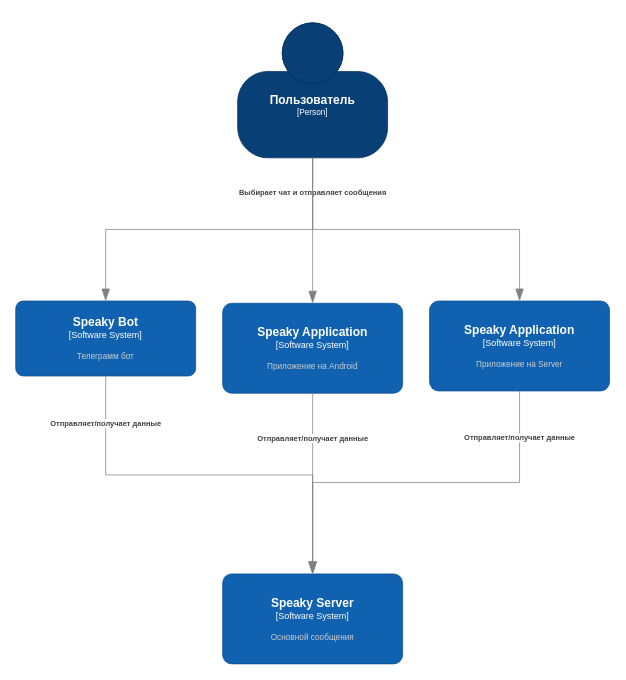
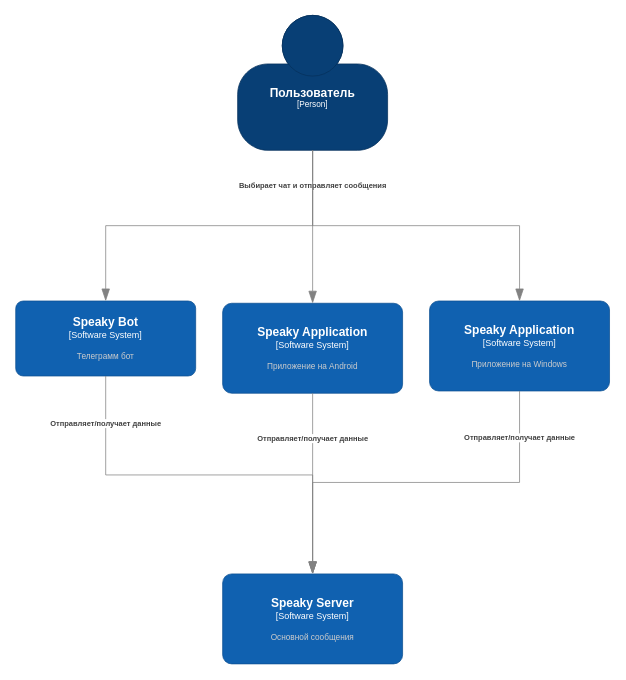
- <mxCell id="2" value="&lt;font style=&quot;font-size: 16px&quot;&gt;&lt;b&gt;Пользователь&lt;/b&gt;&lt;/font&gt;&lt;div&gt;[Person]&lt;/div&gt;&lt;br&gt;&lt;div&gt;&lt;font style=&quot;font-size: 11px&quot;&gt;&lt;font color=&quot;#cccccc&quot;&gt;&#10;&lt;/font&gt;&lt;/div&gt;" style="html=1;fontSize=11;dashed=0;whiteSpace=wrap;fillColor=#083F75;strokeColor=#06315C;fontColor=#ffffff;shape=mxgraph.c4.person2;align=center;metaEdit=1;points=[[0.5,0,0],[1,0.5,0],[1,0.75,0],[0.75,1,0],[0.5,1,0],[0.25,1,0],[0,0.75,0],[0,0.5,0]];resizable=0;" vertex="1" parent="1"><mxGeometry x="316" y="30" width="200" height="180" as="geometry" /></mxCell>
+ <mxCell id="2" value="&lt;font style=&quot;font-size: 16px&quot;&gt;&lt;b&gt;Пользователь&lt;/b&gt;&lt;/font&gt;&lt;div&gt;[Person]&lt;/div&gt;&lt;br&gt;&lt;div&gt;&lt;font style=&quot;font-size: 11px&quot;&gt;&lt;font color=&quot;#cccccc&quot;&gt;&#10;&lt;/font&gt;&lt;/div&gt;" style="html=1;fontSize=11;dashed=0;whiteSpace=wrap;fillColor=#083F75;strokeColor=#06315C;fontColor=#ffffff;shape=mxgraph.c4.person2;align=center;metaEdit=1;points=[[0.5,0,0],[1,0.5,0],[1,0.75,0],[0.75,1,0],[0.5,1,0],[0.25,1,0],[0,0.75,0],[0,0.5,0]];resizable=0;" vertex="1" parent="1"><mxGeometry x="316" y="20" width="200" height="180" as="geometry" /></mxCell>
- <mxCell id="4" value="&lt;font style=&quot;font-size: 16px&quot;&gt;&lt;b&gt;Speaky Application&lt;/b&gt;&lt;/font&gt;&lt;div&gt;[Software System]&lt;/div&gt;&lt;br&gt;&lt;div&gt;&lt;font style=&quot;font-size: 11px&quot;&gt;&lt;font color=&quot;#cccccc&quot;&gt;Приложение на Server&lt;/font&gt;&lt;/div&gt;" style="rounded=1;whiteSpace=wrap;html=1;labelBackgroundColor=none;fillColor=#1061B0;fontColor=#ffffff;align=center;arcSize=10;strokeColor=#0D5091;metaEdit=1;resizable=0;points=[[0.25,0,0],[0.5,0,0],[0.75,0,0],[1,0.25,0],[1,0.5,0],[1,0.75,0],[0.75,1,0],[0.5,1,0],[0.25,1,0],[0,0.75,0],[0,0.5,0],[0,0.25,0]];" vertex="1" parent="1"><mxGeometry x="572" y="401" width="240" height="120" as="geometry" /></mxCell>
+ <mxCell id="4" value="&lt;font style=&quot;font-size: 16px&quot;&gt;&lt;b&gt;Speaky Application&lt;/b&gt;&lt;/font&gt;&lt;div&gt;[Software System]&lt;/div&gt;&lt;br&gt;&lt;div&gt;&lt;font style=&quot;font-size: 11px&quot;&gt;&lt;font color=&quot;#cccccc&quot;&gt;Приложение на Windows&lt;/font&gt;&lt;/div&gt;" style="rounded=1;whiteSpace=wrap;html=1;labelBackgroundColor=none;fillColor=#1061B0;fontColor=#ffffff;align=center;arcSize=10;strokeColor=#0D5091;metaEdit=1;resizable=0;points=[[0.25,0,0],[0.5,0,0],[0.75,0,0],[1,0.25,0],[1,0.5,0],[1,0.75,0],[0.75,1,0],[0.5,1,0],[0.25,1,0],[0,0.75,0],[0,0.5,0],[0,0.25,0]];" vertex="1" parent="1"><mxGeometry x="572" y="401" width="240" height="120" as="geometry" /></mxCell>
